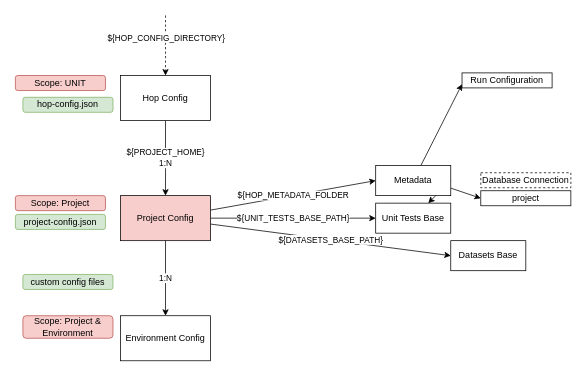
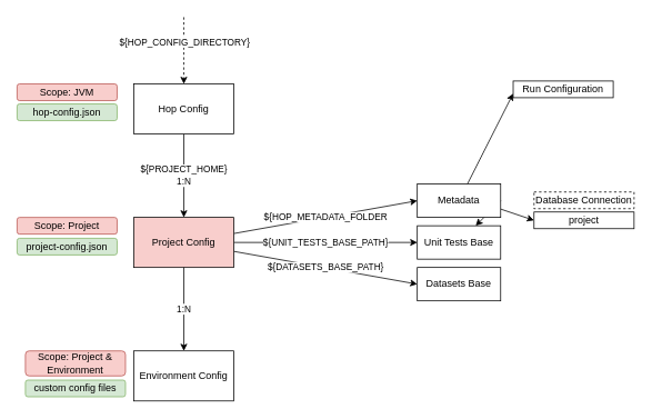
- <mxCell id="11" value="Scope: UNIT" style="rounded=1;whiteSpace=wrap;html=1;fillColor=#f8cecc;strokeColor=#b85450;" vertex="1" parent="1"><mxGeometry x="20" y="100" width="120" height="20" as="geometry" /></mxCell>
+ <mxCell id="11" value="Scope: JVM" style="rounded=1;whiteSpace=wrap;html=1;fillColor=#f8cecc;strokeColor=#b85450;" vertex="1" parent="1"><mxGeometry x="20" y="100" width="120" height="20" as="geometry" /></mxCell>
- <mxCell id="19" value="hop-config.json" style="rounded=1;whiteSpace=wrap;html=1;fillColor=#d5e8d4;strokeColor=#82b366;" vertex="1" parent="1"><mxGeometry x="30" y="129" width="120" height="20" as="geometry" /></mxCell>
+ <mxCell id="19" value="hop-config.json" style="rounded=1;whiteSpace=wrap;html=1;fillColor=#d5e8d4;strokeColor=#82b366;" vertex="1" parent="1"><mxGeometry x="20" y="124" width="120" height="20" as="geometry" /></mxCell>
- <mxCell id="18" value="Datasets Base" style="rounded=0;whiteSpace=wrap;html=1;" vertex="1" parent="1"><mxGeometry x="600" y="320" width="100" height="40" as="geometry" /></mxCell>
+ <mxCell id="18" value="Datasets Base" style="rounded=0;whiteSpace=wrap;html=1;" vertex="1" parent="1"><mxGeometry x="500" y="320" width="100" height="40" as="geometry" /></mxCell>
- <mxCell id="23" value="custom config files" style="rounded=1;whiteSpace=wrap;html=1;fillColor=#d5e8d4;strokeColor=#82b366;" vertex="1" parent="1"><mxGeometry x="30" y="365" width="120" height="20" as="geometry" /></mxCell>
+ <mxCell id="23" value="custom config files" style="rounded=1;whiteSpace=wrap;html=1;fillColor=#d5e8d4;strokeColor=#82b366;" vertex="1" parent="1"><mxGeometry x="30" y="455" width="120" height="20" as="geometry" /></mxCell>
